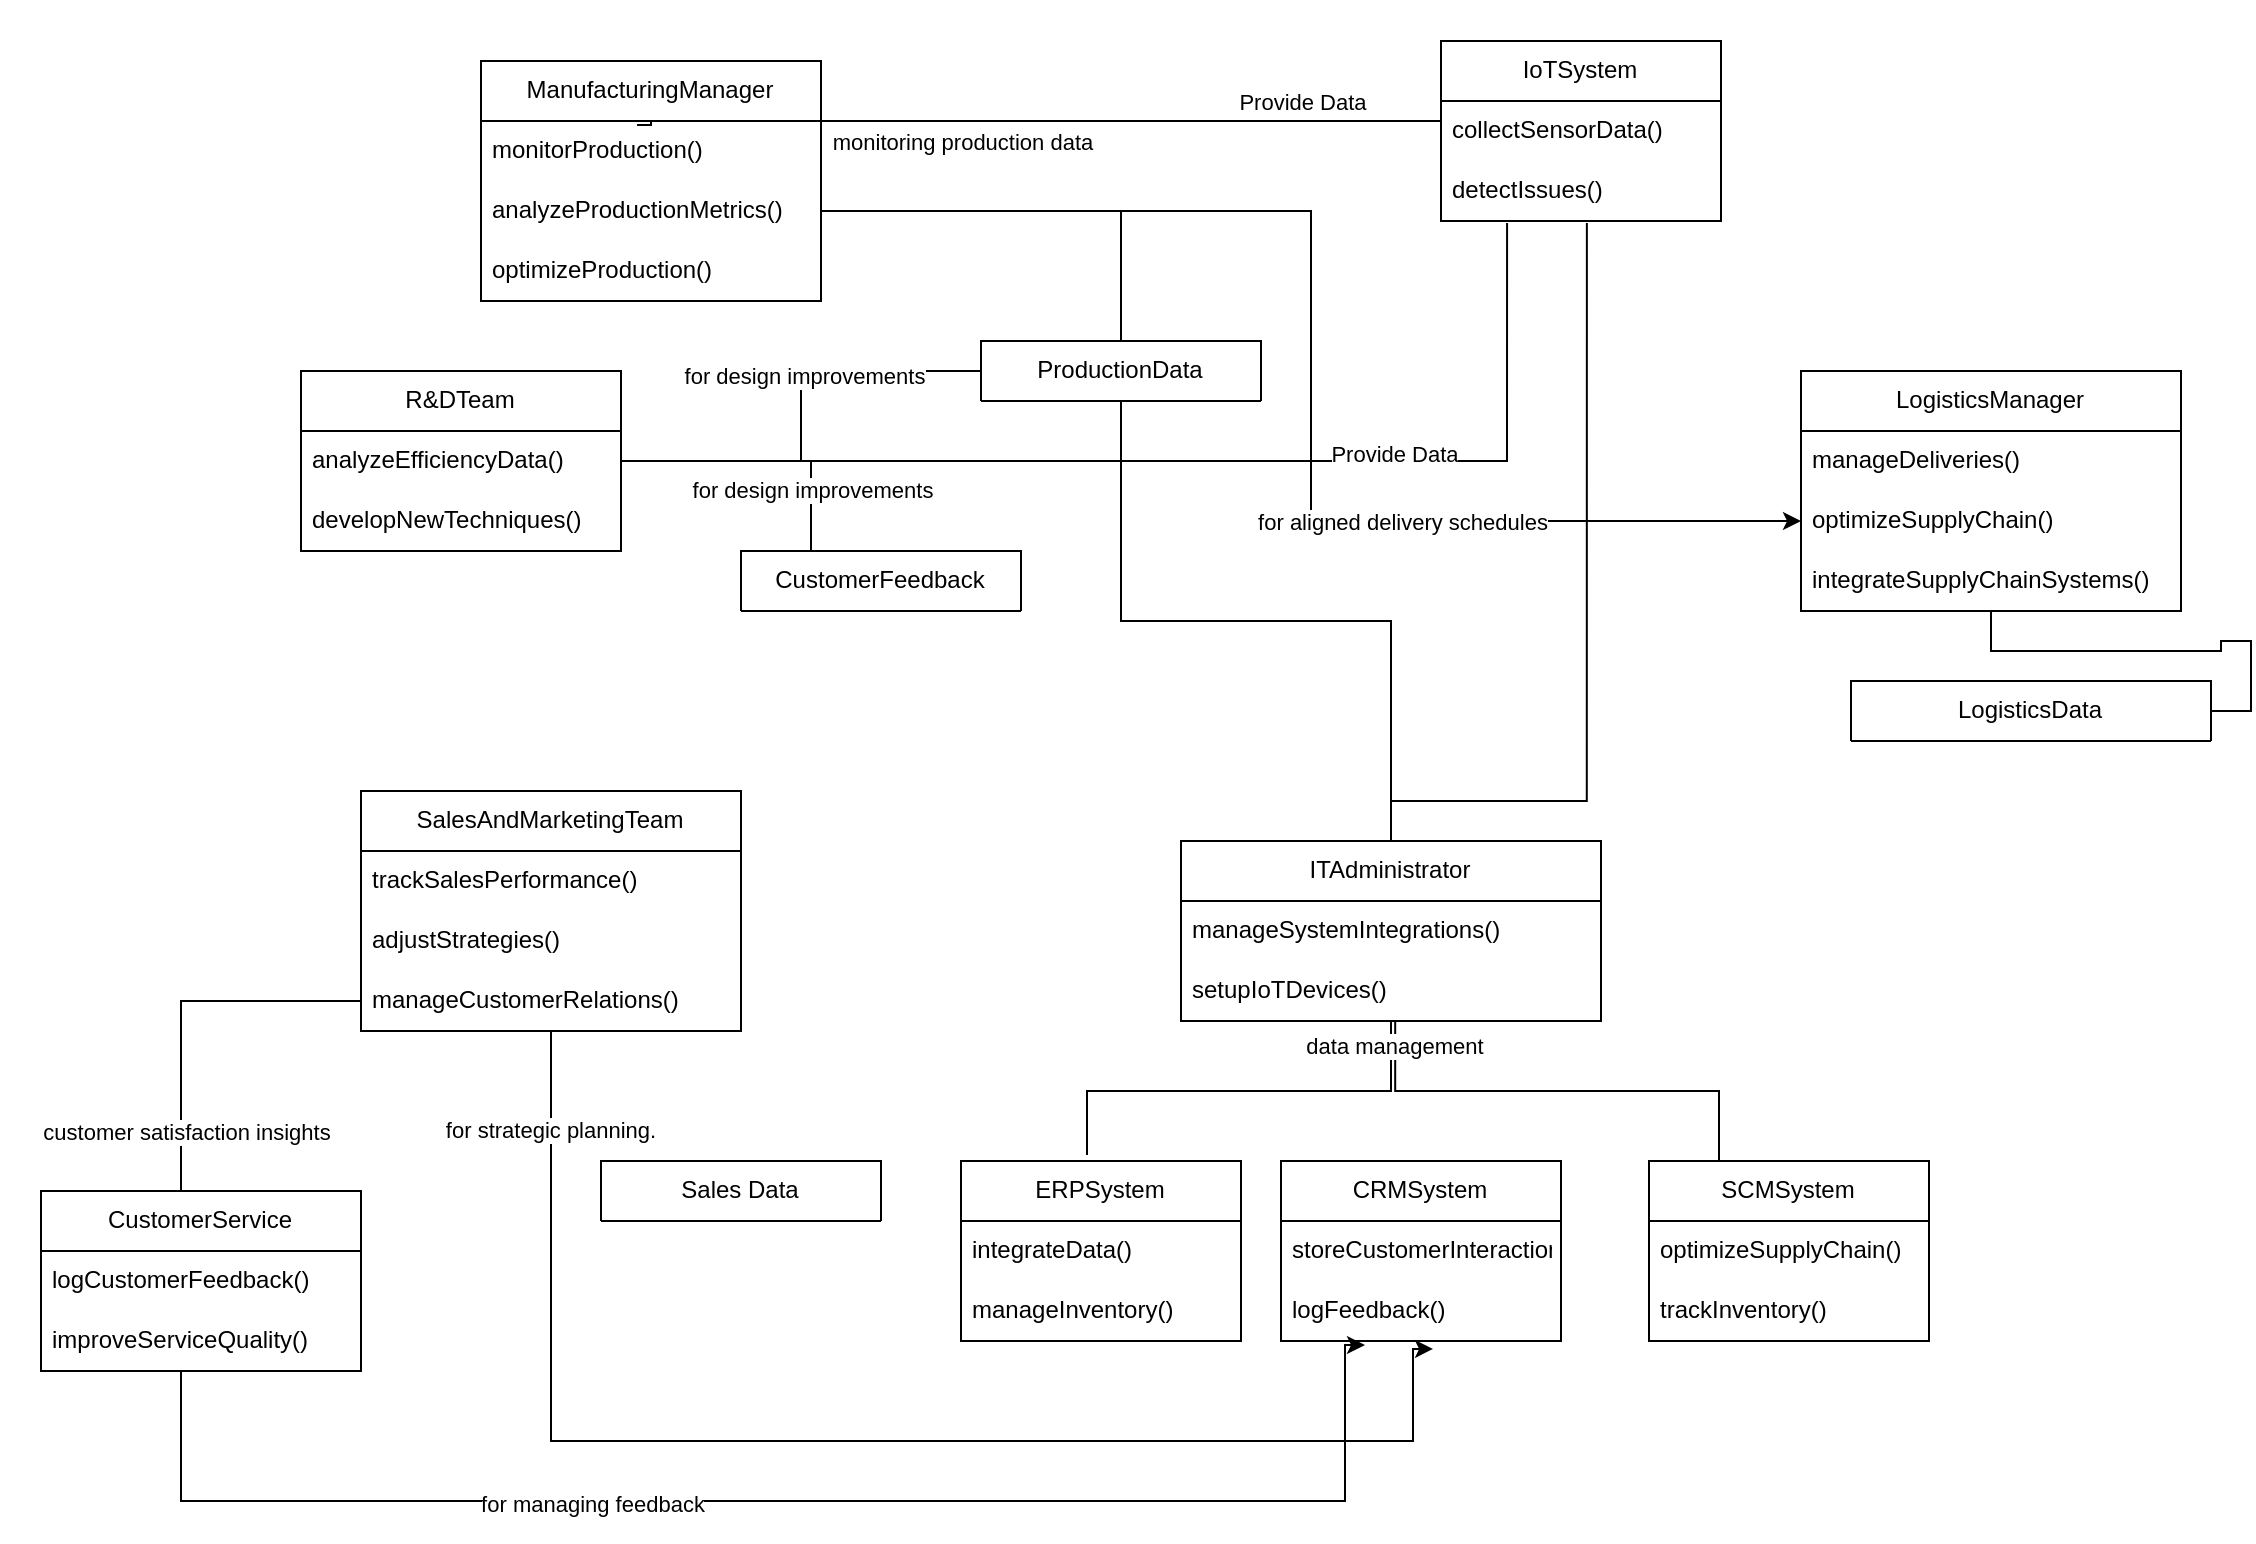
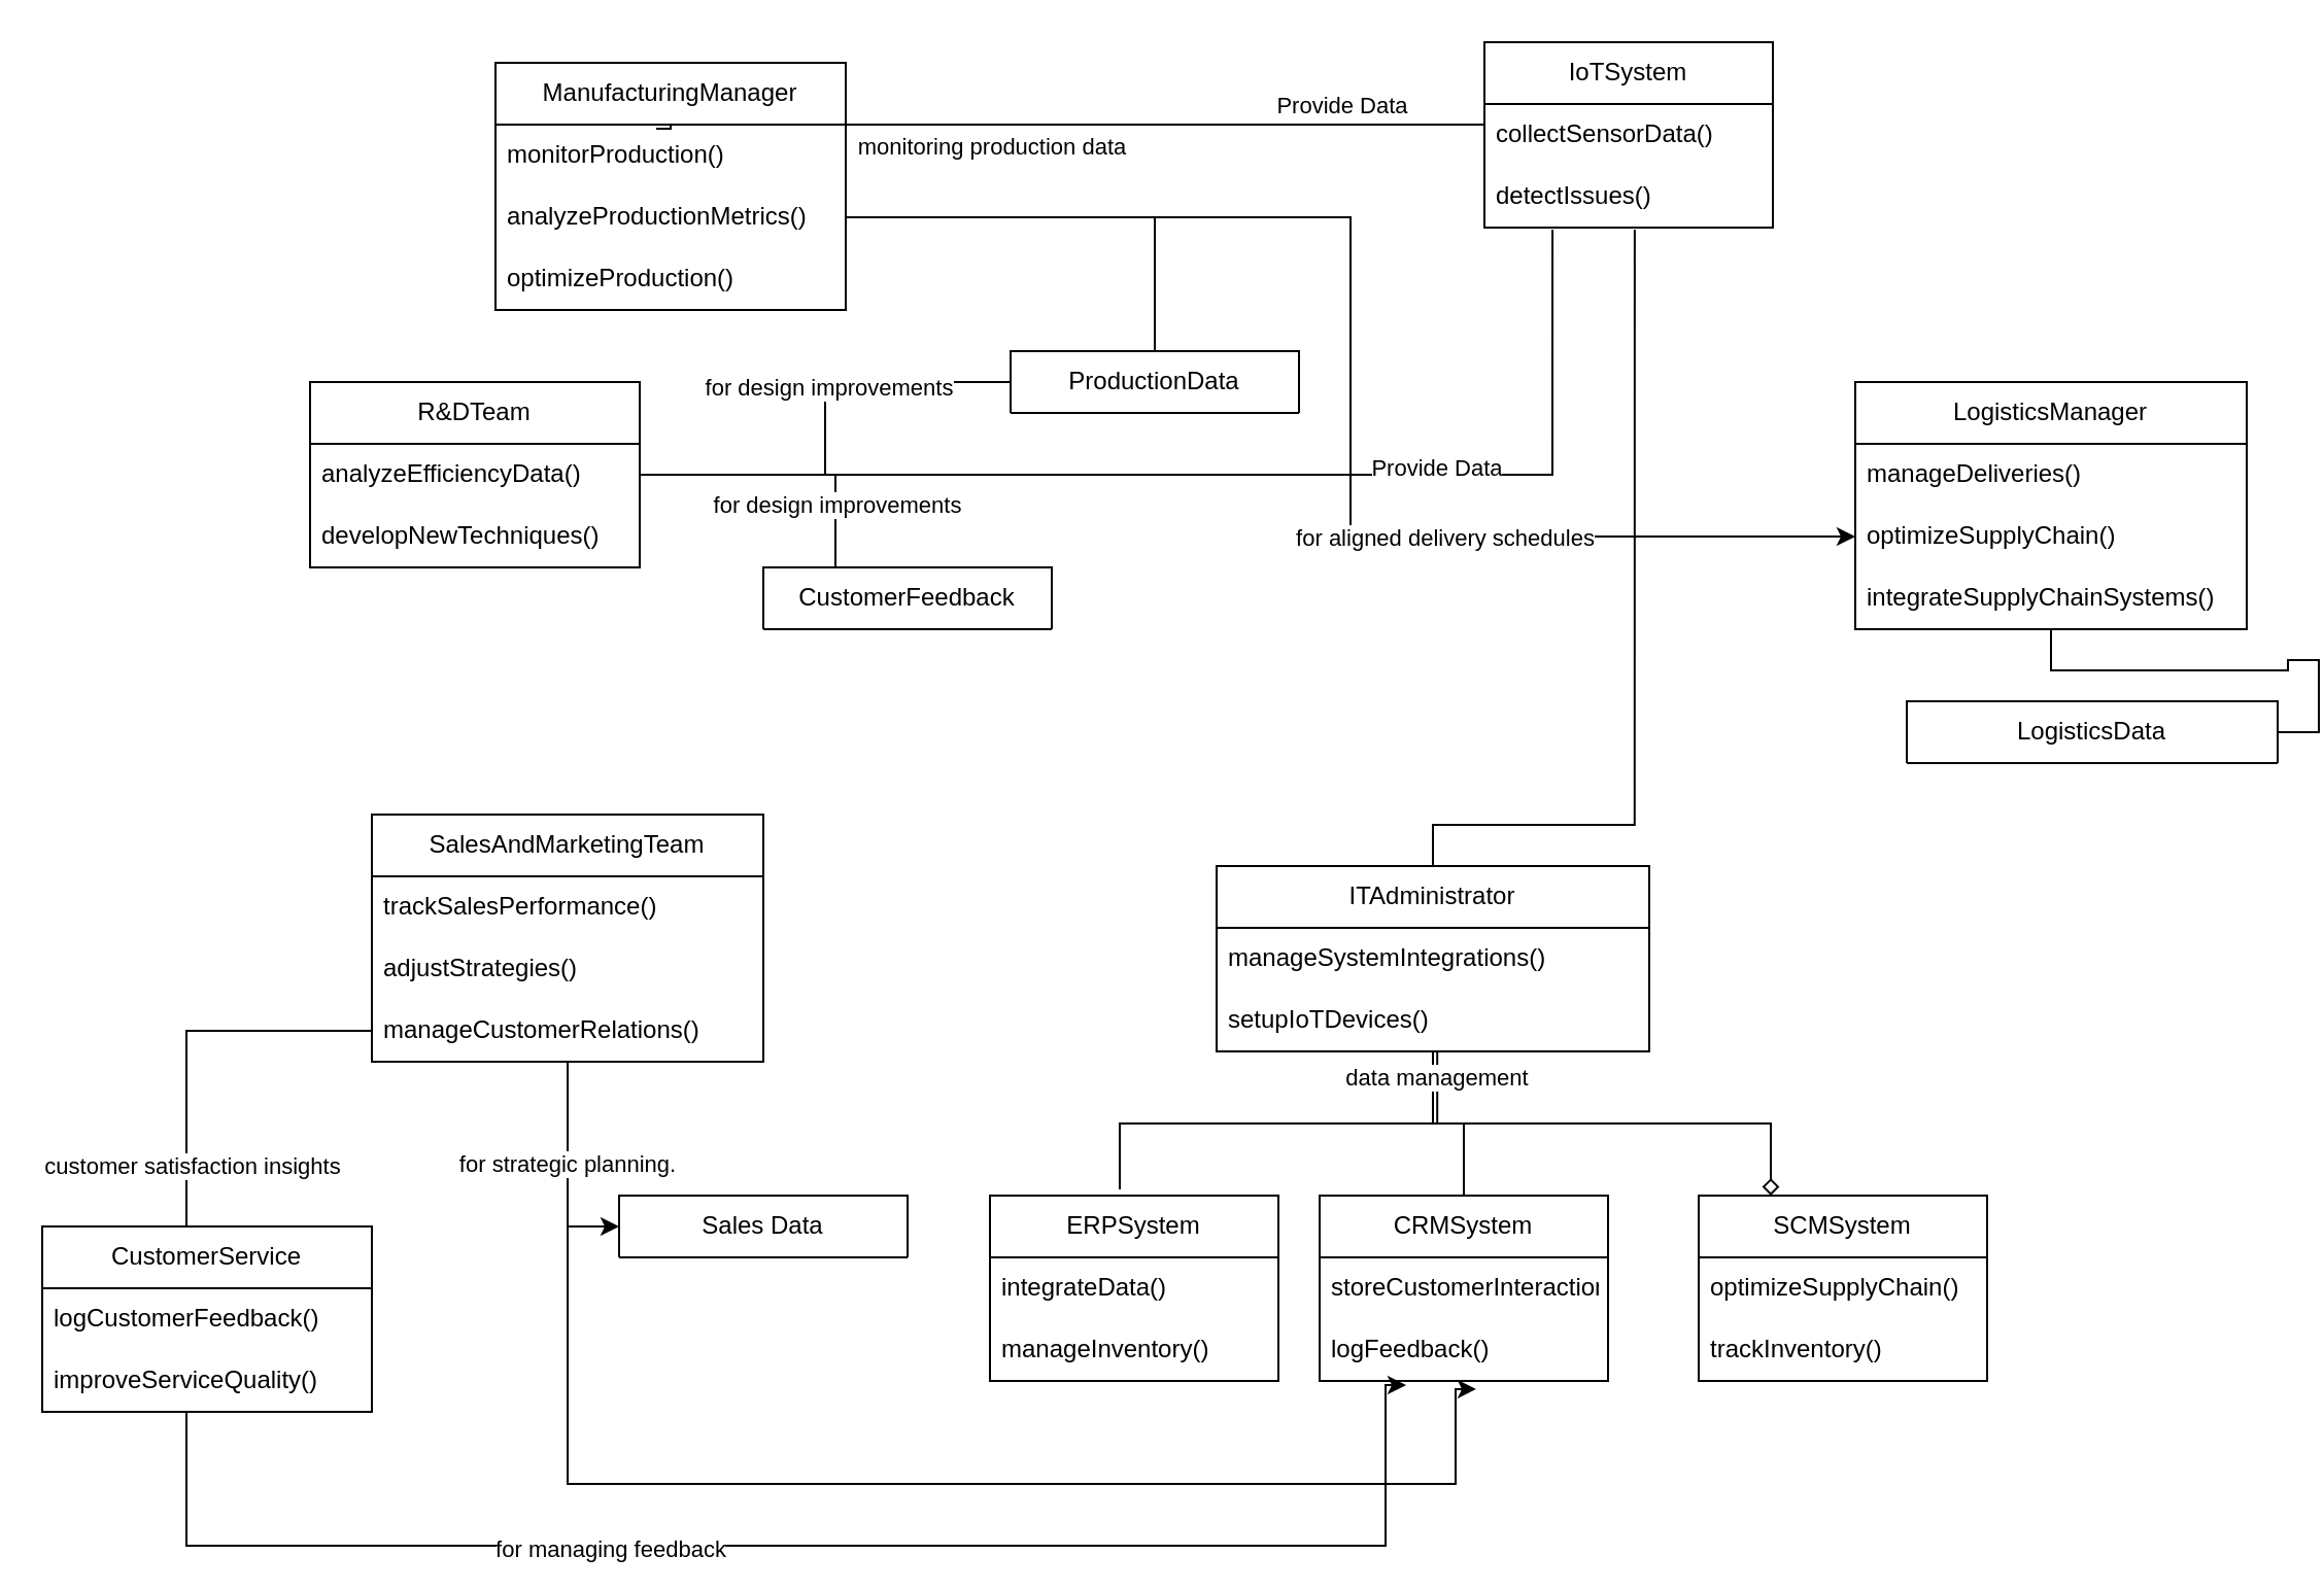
- <mxCell id="11" style="edgeStyle=orthogonalEdgeStyle;rounded=0;orthogonalLoop=1;jettySize=auto;html=1;endArrow=none;endFill=0;" parent="1" source="13" target="34" edge="1"><mxGeometry relative="1" as="geometry" /></mxCell>
+ <mxCell id="11" style="edgeStyle=orthogonalEdgeStyle;rounded=0;orthogonalLoop=1;jettySize=auto;html=1;entryX=0.5;entryY=0;entryDx=0;entryDy=0;endArrow=none;endFill=0;" parent="1" source="13" target="39" edge="1"><mxGeometry relative="1" as="geometry" /></mxCell>
- <mxCell id="12" style="edgeStyle=orthogonalEdgeStyle;rounded=0;orthogonalLoop=1;jettySize=auto;html=1;entryX=0.25;entryY=0;entryDx=0;entryDy=0;exitX=0.51;exitY=1;exitDx=0;exitDy=0;exitPerimeter=0;endArrow=none;endFill=0;" parent="1" source="15" target="42" edge="1"><mxGeometry relative="1" as="geometry" /></mxCell>
+ <mxCell id="12" style="edgeStyle=orthogonalEdgeStyle;rounded=0;orthogonalLoop=1;jettySize=auto;html=1;entryX=0.25;entryY=0;entryDx=0;entryDy=0;exitX=0.51;exitY=1;exitDx=0;exitDy=0;exitPerimeter=0;endArrow=diamond;endFill=0;" parent="1" source="15" target="42" edge="1"><mxGeometry relative="1" as="geometry" /></mxCell>
+ <mxCell id="16" style="edgeStyle=orthogonalEdgeStyle;rounded=0;orthogonalLoop=1;jettySize=auto;html=1;entryX=0;entryY=0.5;entryDx=0;entryDy=0;" parent="1" source="17" target="58" edge="1"><mxGeometry relative="1" as="geometry" /></mxCell>
